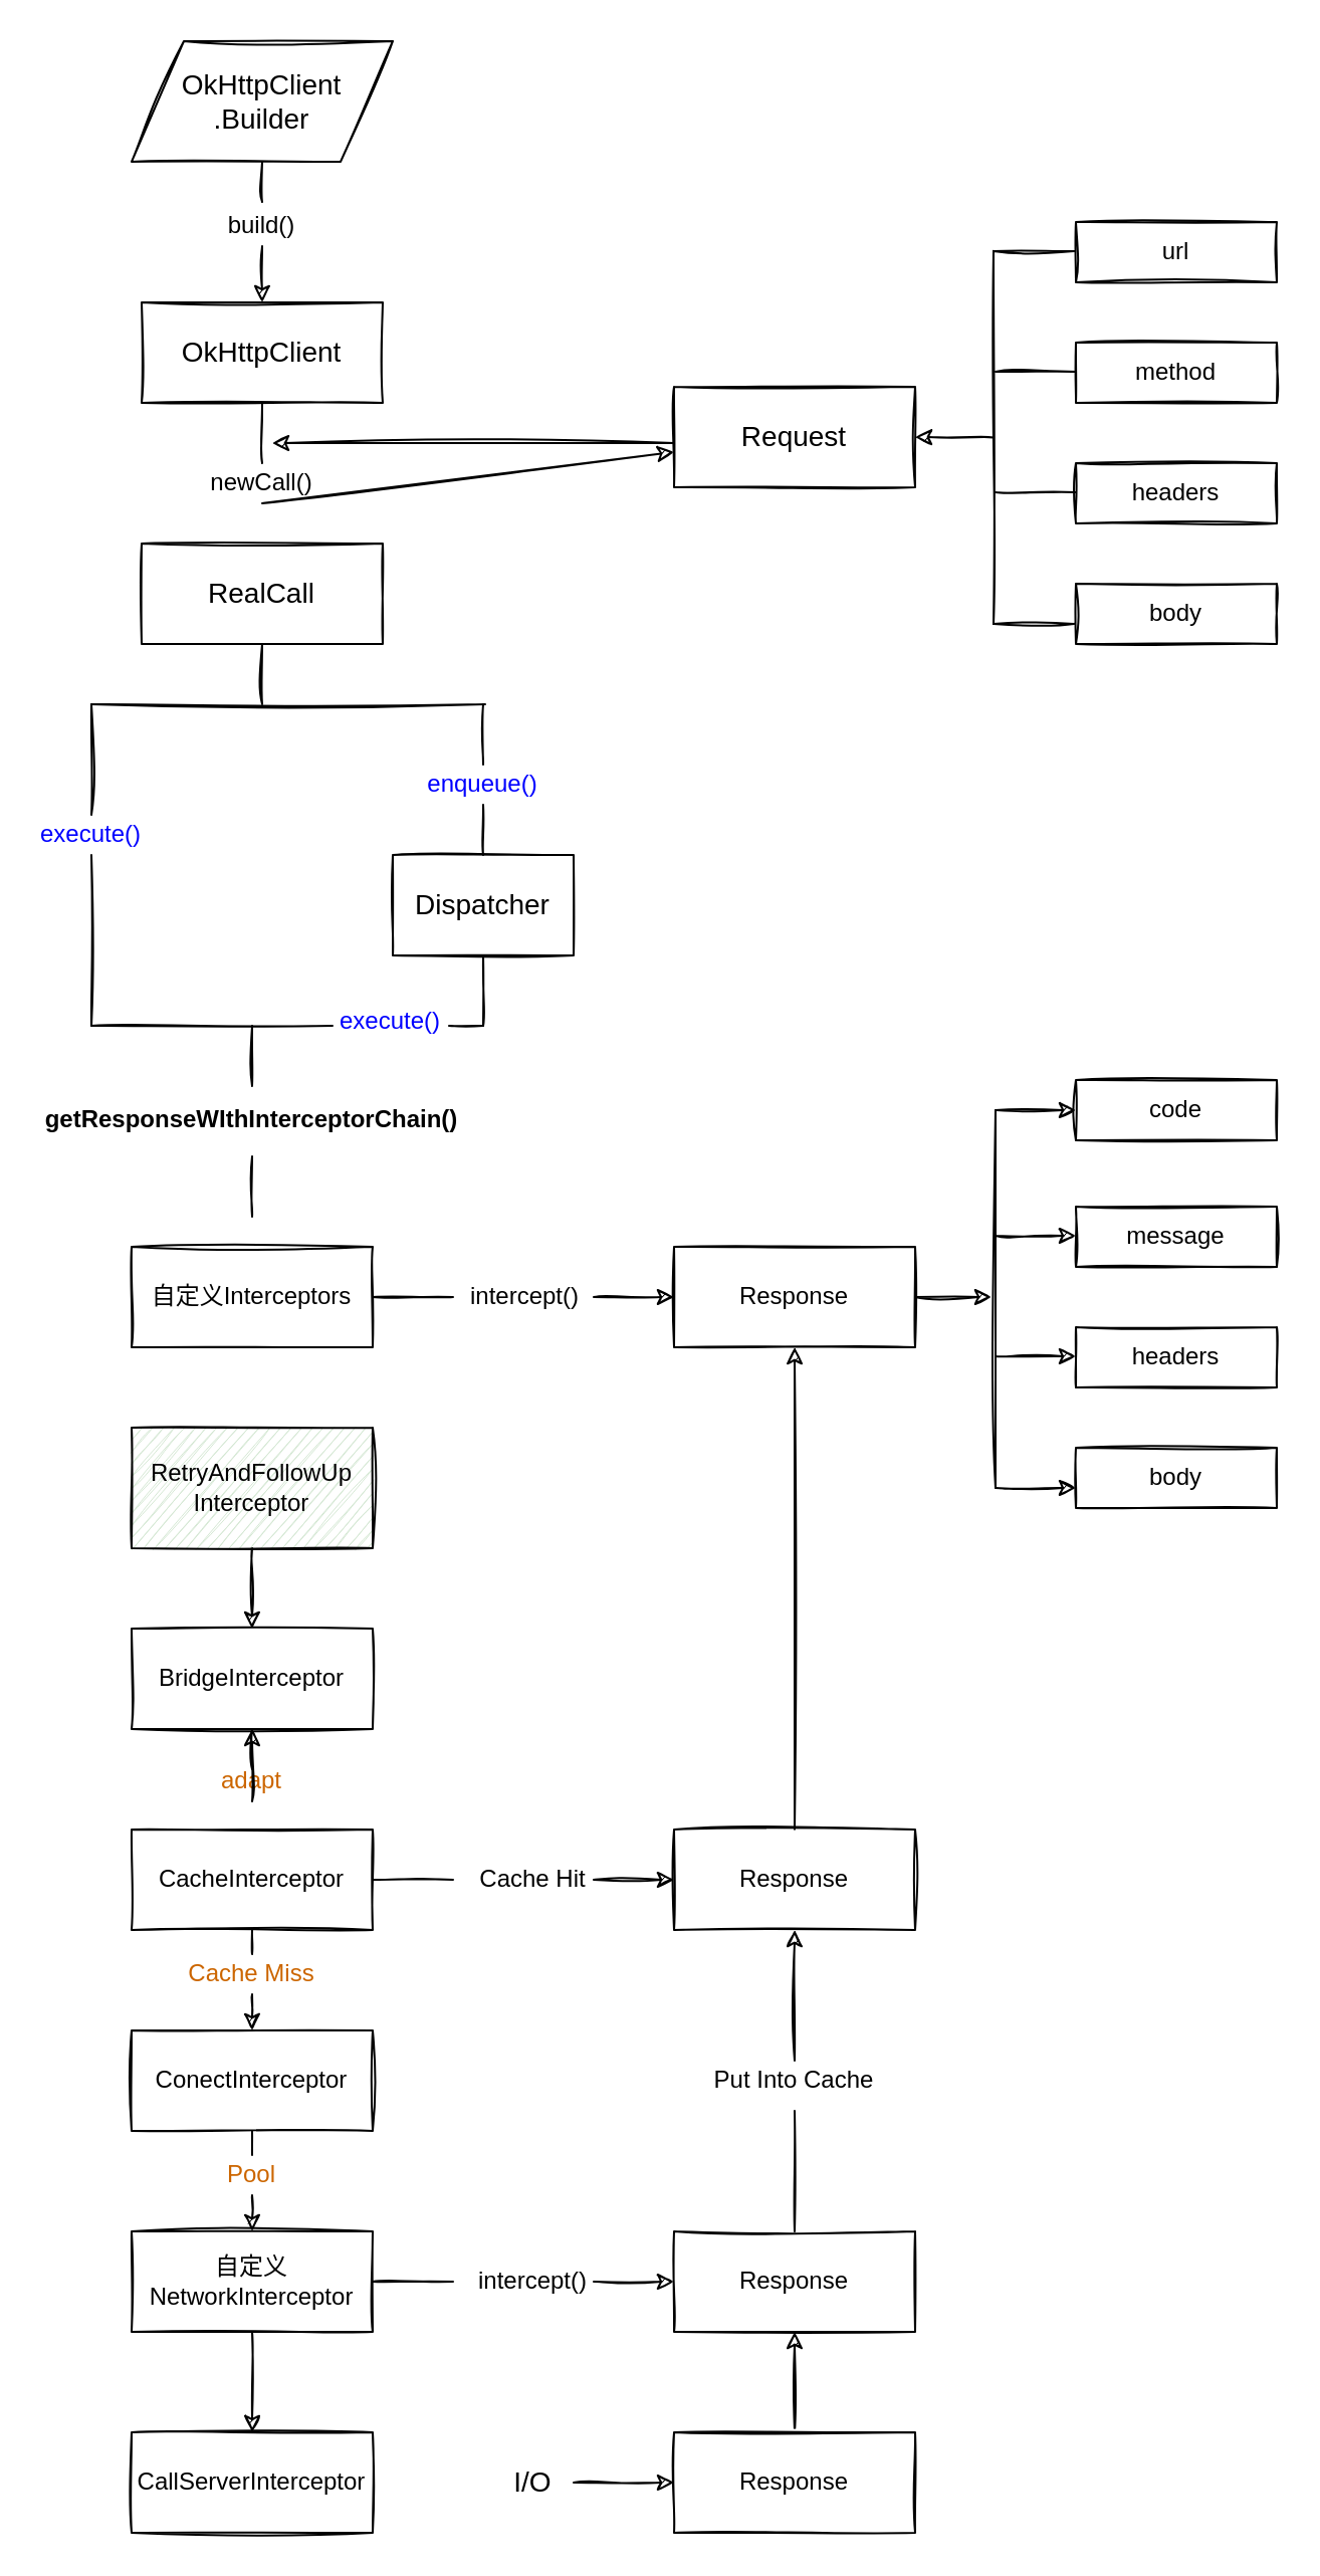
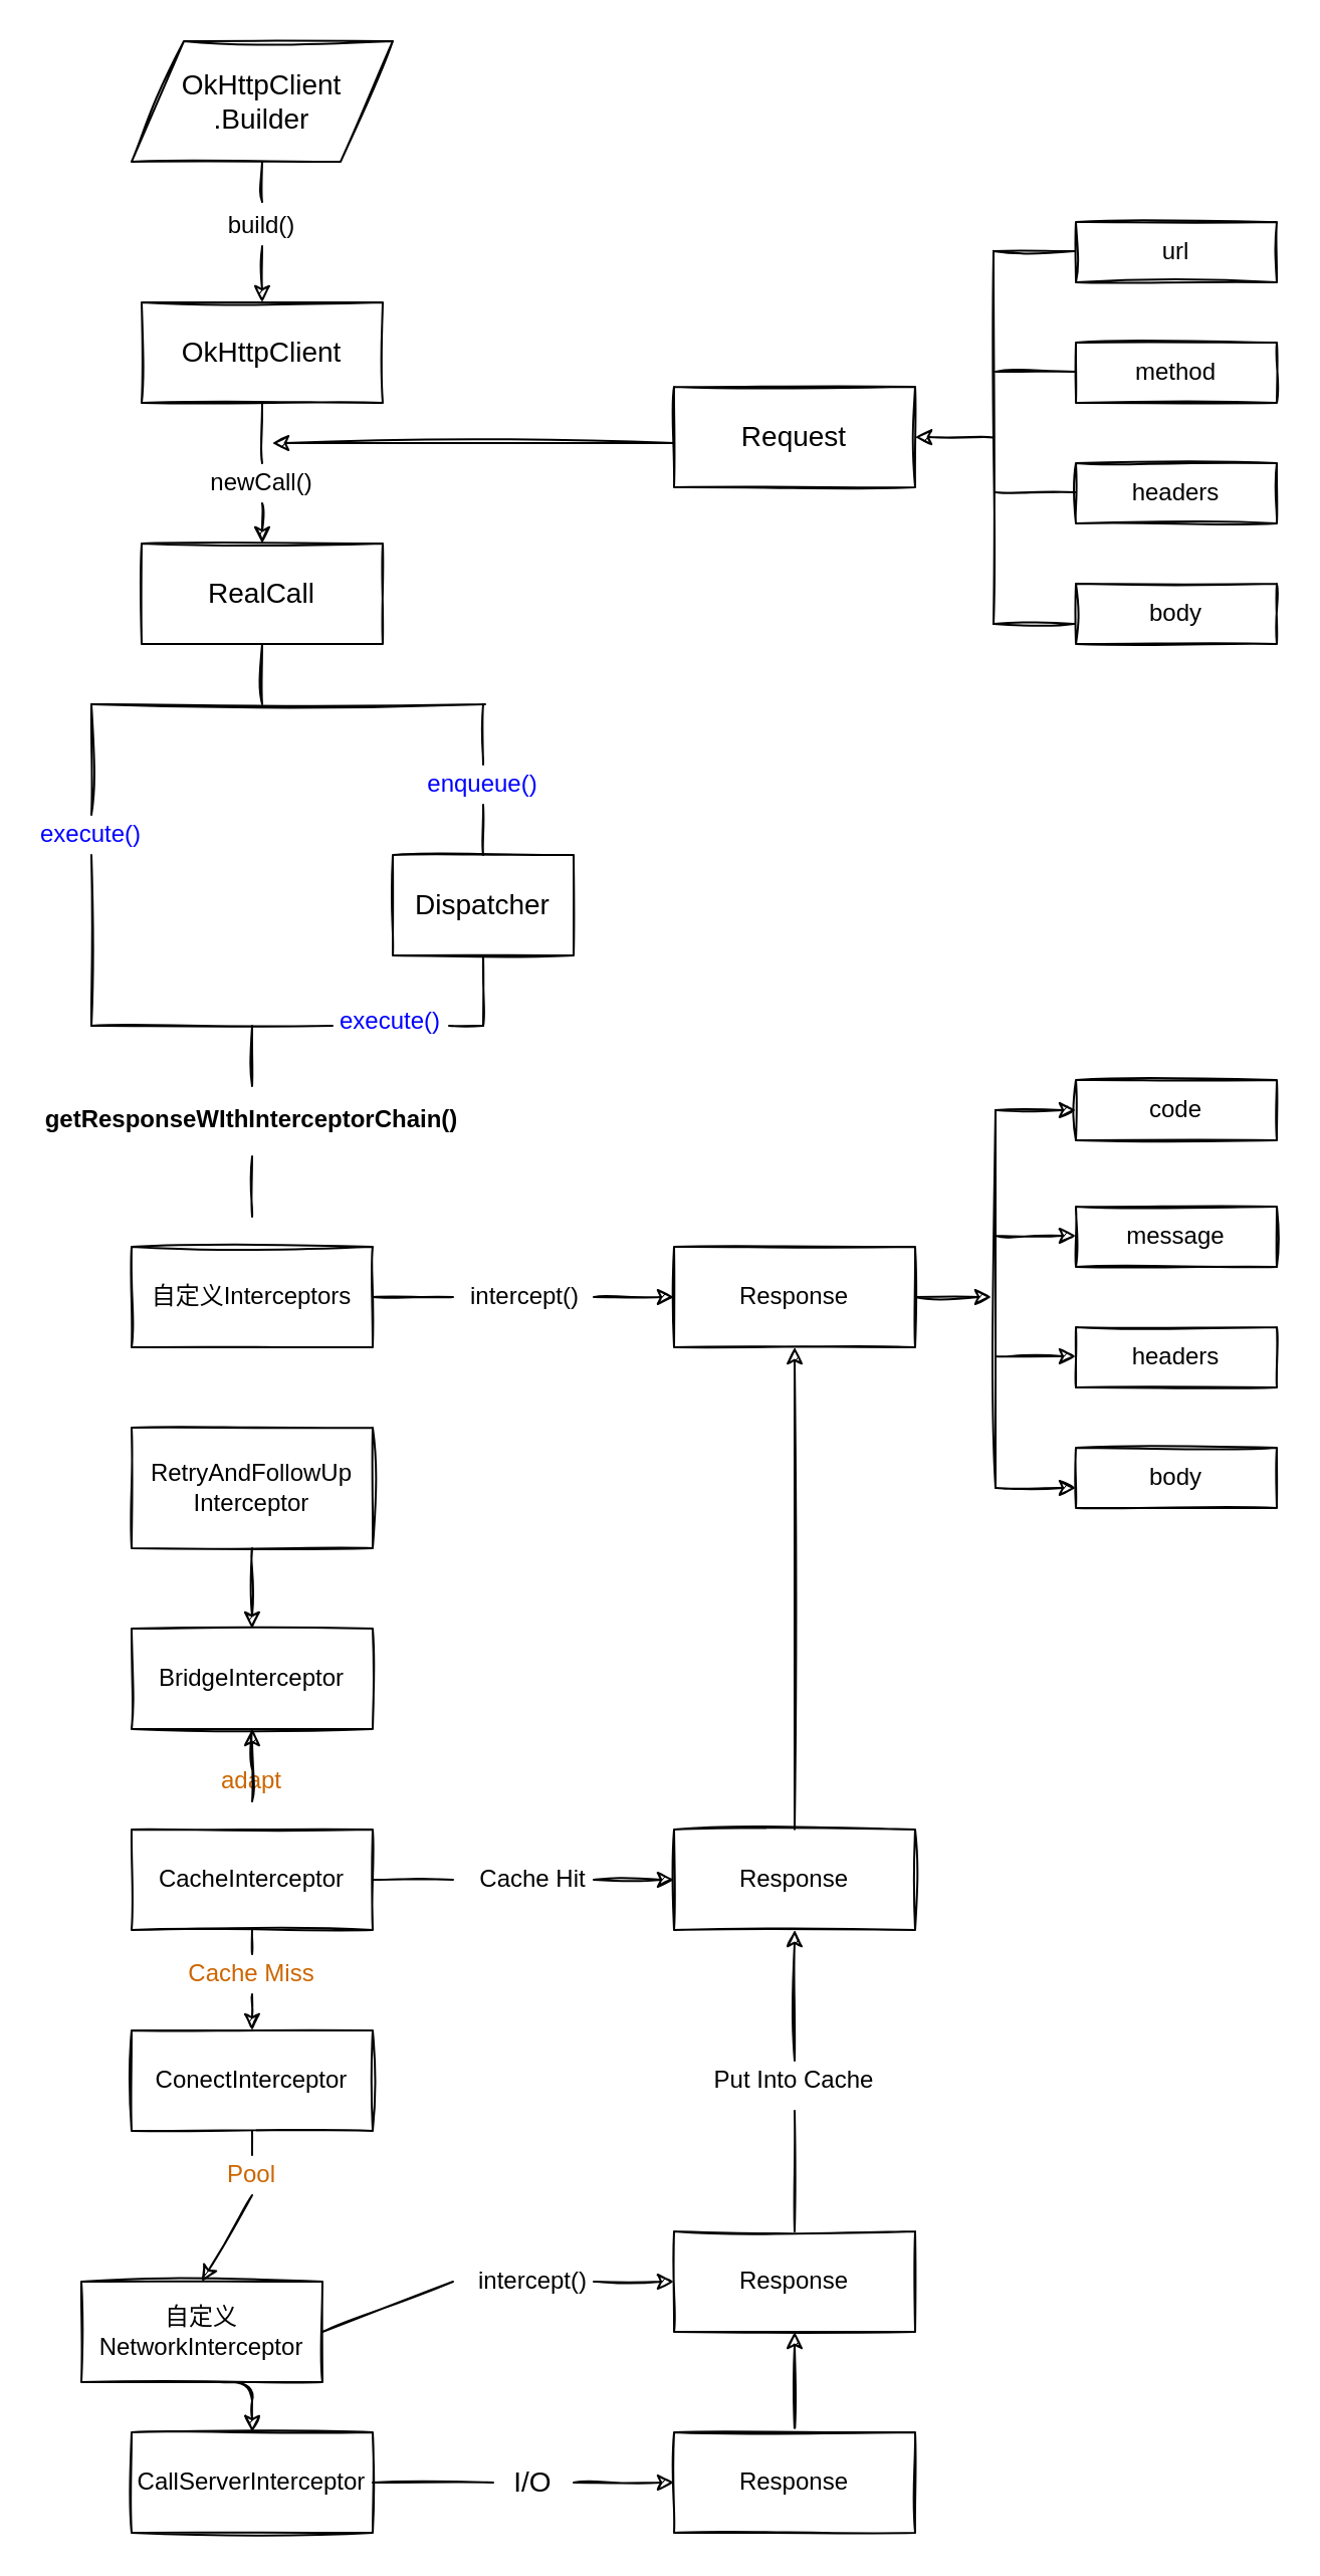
- <mxCell id="10" value="" style="endArrow=classic;html=1;exitX=0.5;exitY=1;exitDx=0;exitDy=0;sketch=1;" parent="1" source="9" target="11" edge="1"><mxGeometry width="50" height="50" relative="1" as="geometry"><mxPoint x="65" y="400" as="sourcePoint" /><mxPoint x="115" y="350" as="targetPoint" /></mxGeometry></mxCell>
+ <mxCell id="10" value="" style="endArrow=classic;html=1;exitX=0.5;exitY=1;exitDx=0;exitDy=0;entryX=0.5;entryY=0;entryDx=0;entryDy=0;sketch=1;" parent="1" source="9" target="4" edge="1"><mxGeometry width="50" height="50" relative="1" as="geometry"><mxPoint x="65" y="400" as="sourcePoint" /><mxPoint x="115" y="350" as="targetPoint" /></mxGeometry></mxCell>
- <mxCell id="38" value="RetryAndFollowUp&lt;br&gt;Interceptor" style="rounded=0;whiteSpace=wrap;html=1;sketch=1;fillColor=#d5e8d4;" vertex="1" parent="1"><mxGeometry x="65" y="710" width="120" height="60" as="geometry" /></mxCell>
+ <mxCell id="38" value="RetryAndFollowUp&lt;br&gt;Interceptor" style="rounded=0;whiteSpace=wrap;html=1;sketch=1;" vertex="1" parent="1"><mxGeometry x="65" y="710" width="120" height="60" as="geometry" /></mxCell>
- <mxCell id="43" value="自定义NetworkInterceptor" style="rounded=0;whiteSpace=wrap;html=1;sketch=1;" vertex="1" parent="1"><mxGeometry x="65" y="1110" width="120" height="50" as="geometry" /></mxCell>
+ <mxCell id="43" value="自定义NetworkInterceptor" style="rounded=0;whiteSpace=wrap;html=1;sketch=1;" vertex="1" parent="1"><mxGeometry x="40" y="1135" width="120" height="50" as="geometry" /></mxCell>
+ <mxCell id="47" value="" style="endArrow=none;html=1;exitX=1;exitY=0.5;exitDx=0;exitDy=0;entryX=0;entryY=0.5;entryDx=0;entryDy=0;sketch=1;" edge="1" parent="1" source="44" target="46"><mxGeometry width="50" height="50" relative="1" as="geometry"><mxPoint x="335" y="1090" as="sourcePoint" /><mxPoint x="385" y="1040" as="targetPoint" /></mxGeometry></mxCell>
